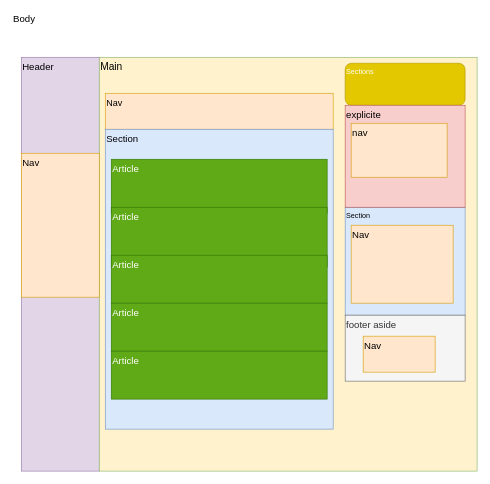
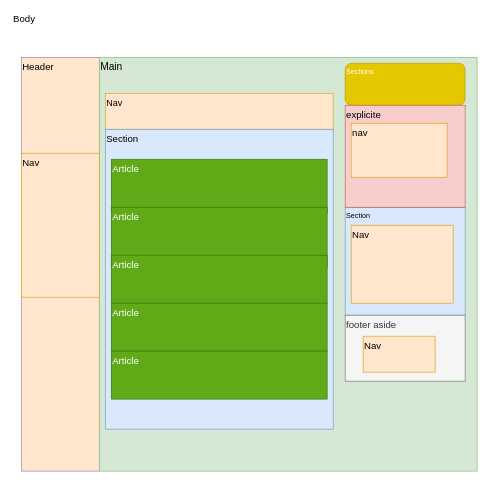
- <mxCell id="2" value="Header" style="rounded=0;whiteSpace=wrap;html=1;align=left;verticalAlign=top;fontSize=16;fillColor=#e1d5e7;strokeColor=#9673a6;" vertex="1" parent="1"><mxGeometry x="35" y="95" width="130" height="690" as="geometry" /></mxCell>
+ <mxCell id="2" value="Header" style="rounded=0;whiteSpace=wrap;html=1;align=left;verticalAlign=top;fontSize=16;fillColor=#ffe6cc;strokeColor=#9673a6;" vertex="1" parent="1"><mxGeometry x="35" y="95" width="130" height="690" as="geometry" /></mxCell>
- <mxCell id="3" value="&lt;div style=&quot;font-size: 17px;&quot; align=&quot;left&quot;&gt;Main&lt;/div&gt;" style="rounded=0;whiteSpace=wrap;html=1;align=left;verticalAlign=top;fontSize=17;fillColor=#fff2cc;strokeColor=#82b366;" vertex="1" parent="1"><mxGeometry x="165" y="95" width="630" height="690" as="geometry" /></mxCell>
+ <mxCell id="3" value="&lt;div style=&quot;font-size: 17px;&quot; align=&quot;left&quot;&gt;Main&lt;/div&gt;" style="rounded=0;whiteSpace=wrap;html=1;align=left;verticalAlign=top;fontSize=17;fillColor=#d5e8d4;strokeColor=#82b366;" vertex="1" parent="1"><mxGeometry x="165" y="95" width="630" height="690" as="geometry" /></mxCell>
